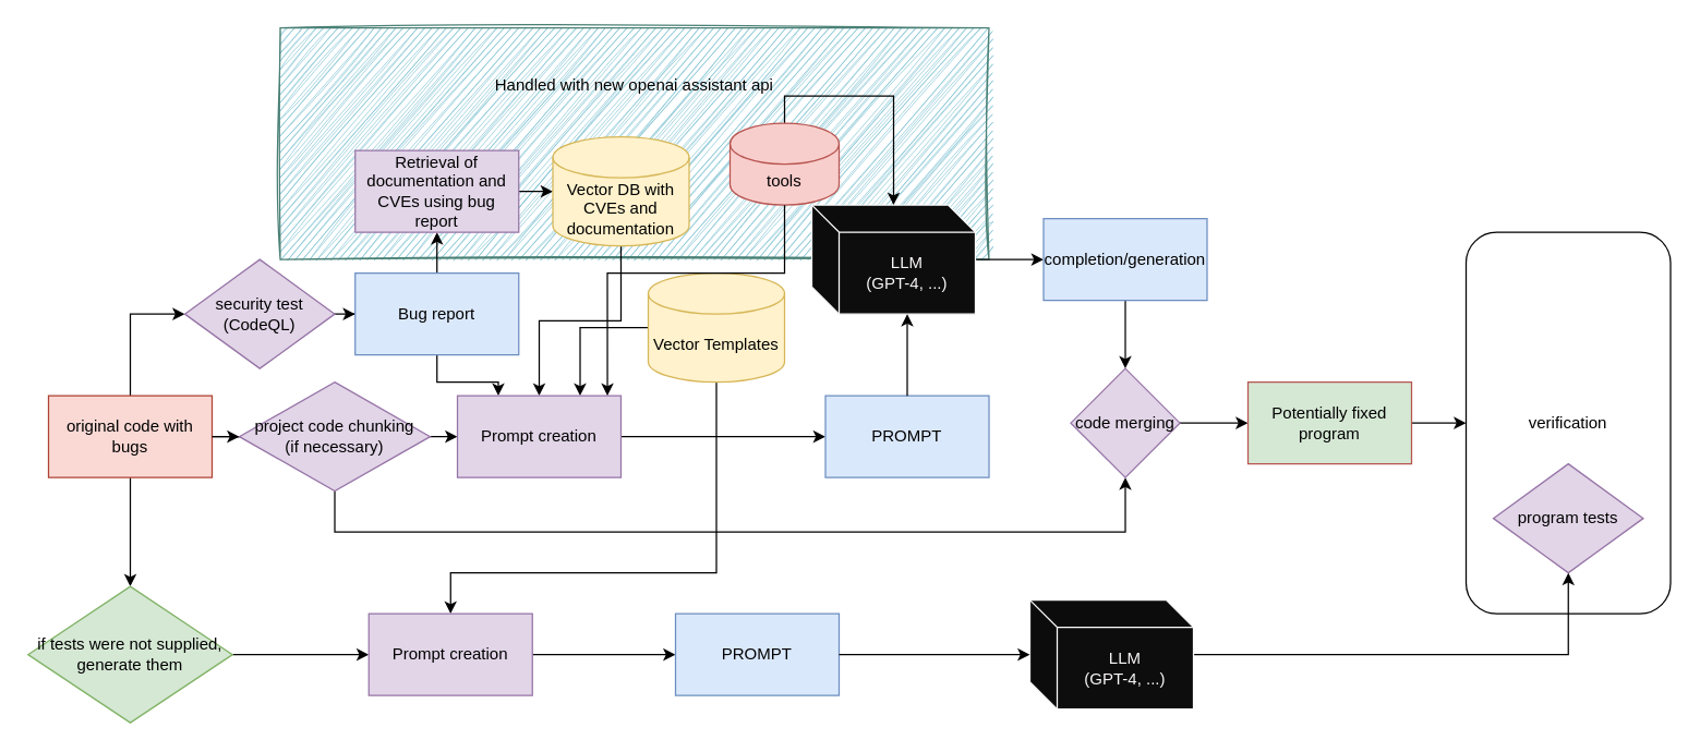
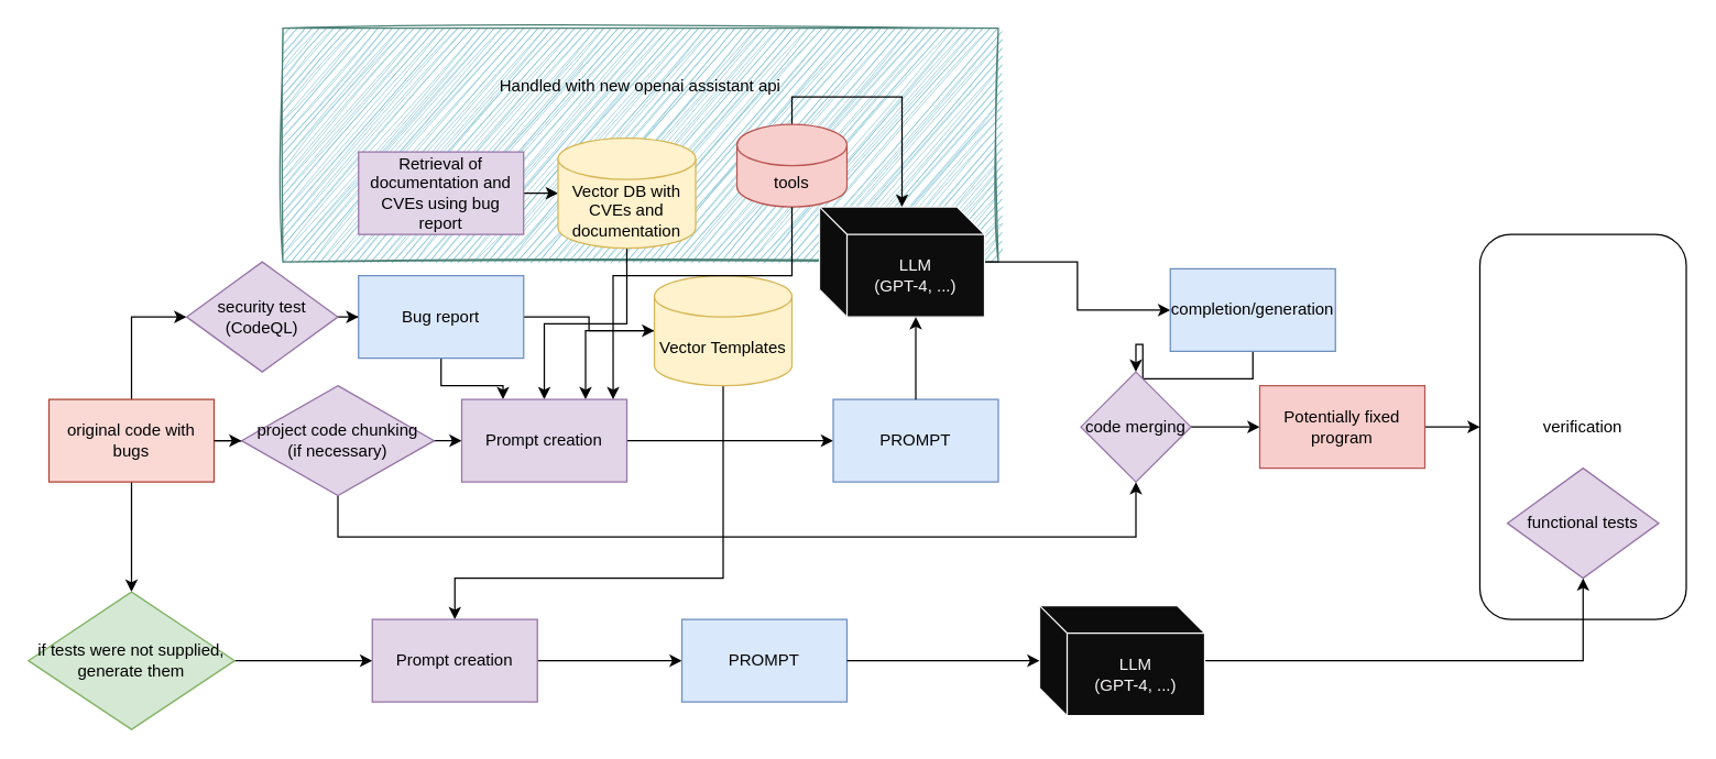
- <mxCell id="27" value="completion/generation" style="whiteSpace=wrap;html=1;fillColor=#dae8fc;strokeColor=#6c8ebf;" parent="1" vertex="1"><mxGeometry x="765" y="160" width="120" height="60" as="geometry" /></mxCell>
+ <mxCell id="27" value="completion/generation" style="whiteSpace=wrap;html=1;fillColor=#dae8fc;strokeColor=#6c8ebf;" parent="1" vertex="1"><mxGeometry x="850" y="195" width="120" height="60" as="geometry" /></mxCell>
- <mxCell id="10" value="" style="edgeStyle=orthogonalEdgeStyle;rounded=0;orthogonalLoop=1;jettySize=auto;html=1;" parent="1" source="12" target="14" edge="1"><mxGeometry relative="1" as="geometry" /></mxCell>
+ <mxCell id="10" value="" style="edgeStyle=orthogonalEdgeStyle;rounded=0;orthogonalLoop=1;jettySize=auto;html=1;" parent="1" source="12" target="17" edge="1"><mxGeometry relative="1" as="geometry" /></mxCell>
- <mxCell id="32" value="Potentially fixed program" style="rounded=0;whiteSpace=wrap;html=1;fillColor=#d5e8d4;strokeColor=#b85450;" parent="1" vertex="1"><mxGeometry x="915" y="280" width="120" height="60" as="geometry" /></mxCell>
+ <mxCell id="32" value="Potentially fixed program" style="rounded=0;whiteSpace=wrap;html=1;fillColor=#f8cecc;strokeColor=#b85450;" parent="1" vertex="1"><mxGeometry x="915" y="280" width="120" height="60" as="geometry" /></mxCell>
- <mxCell id="33" value="program tests" style="rhombus;whiteSpace=wrap;html=1;fillColor=#e1d5e7;strokeColor=#9673a6;" parent="1" vertex="1"><mxGeometry x="1095" y="340" width="110" height="80" as="geometry" /></mxCell>
+ <mxCell id="33" value="functional tests" style="rhombus;whiteSpace=wrap;html=1;fillColor=#e1d5e7;strokeColor=#9673a6;" parent="1" vertex="1"><mxGeometry x="1095" y="340" width="110" height="80" as="geometry" /></mxCell>
